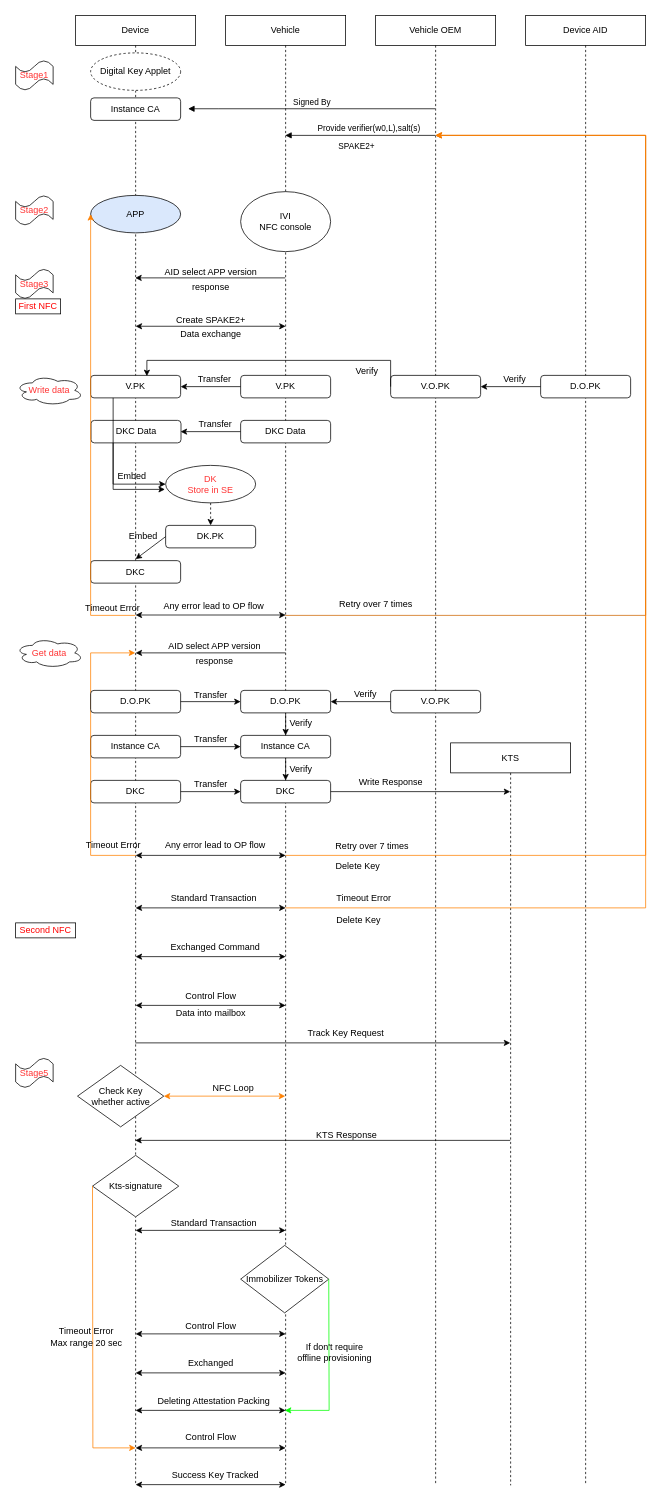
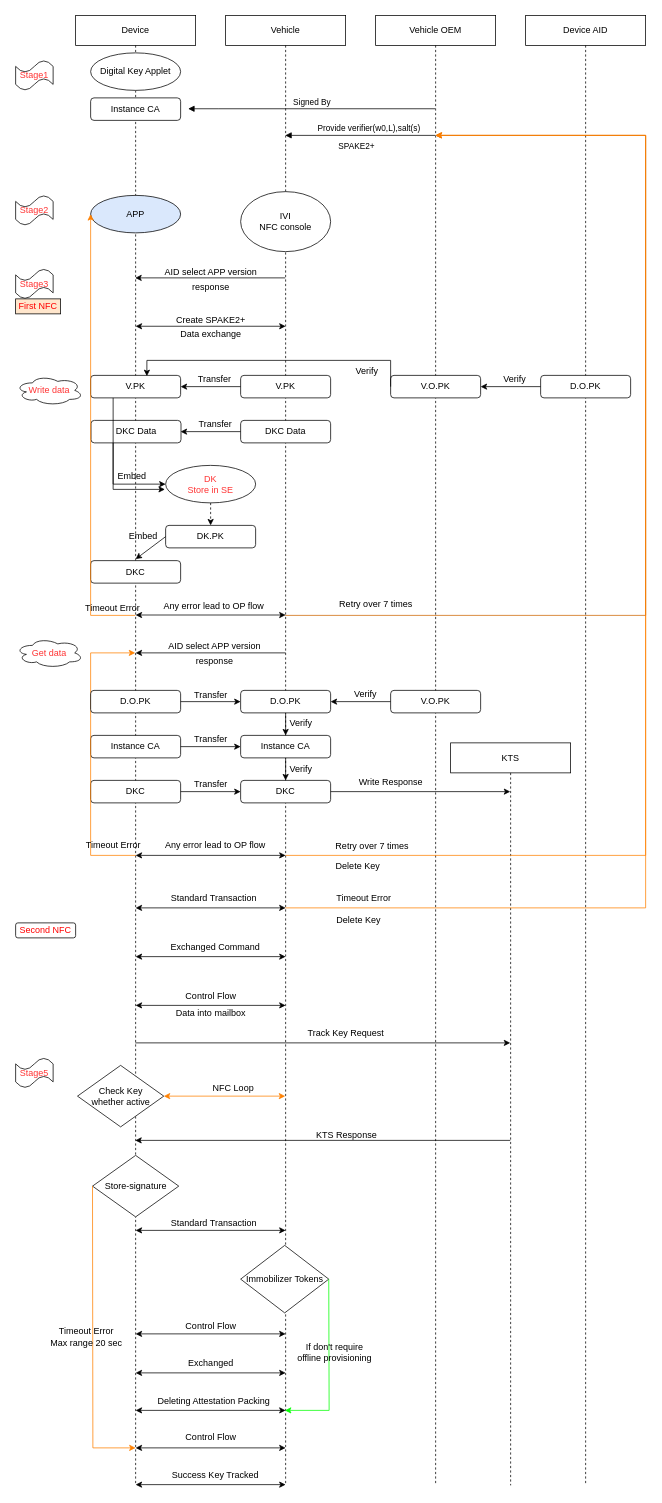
- <mxCell id="11" value="Digital Key Applet" style="ellipse;whiteSpace=wrap;html=1;dashed=1;" parent="1" vertex="1"><mxGeometry x="120" y="70" width="120" height="50" as="geometry" /></mxCell>
+ <mxCell id="11" value="Digital Key Applet" style="ellipse;whiteSpace=wrap;html=1;" parent="1" vertex="1"><mxGeometry x="120" y="70" width="120" height="50" as="geometry" /></mxCell>
- <mxCell id="112" value="&lt;font style=&quot;color: rgb(255, 0, 0);&quot;&gt;First NFC&lt;/font&gt;" style="rounded=0;whiteSpace=wrap;html=1;" parent="1" vertex="1"><mxGeometry y="398" width="60" height="20" as="geometry" x="20" /></mxCell>
+ <mxCell id="112" value="&lt;font style=&quot;color: rgb(255, 0, 0);&quot;&gt;First NFC&lt;/font&gt;" style="rounded=0;whiteSpace=wrap;html=1;fillColor=#ffe6cc;" parent="1" vertex="1"><mxGeometry y="398" width="60" height="20" as="geometry" x="20" /></mxCell>
- <mxCell id="113" value="&lt;font style=&quot;color: rgb(255, 0, 0);&quot;&gt;Second NFC&lt;/font&gt;" style="rounded=0;whiteSpace=wrap;html=1;" parent="1" vertex="1"><mxGeometry y="1230" width="80" height="20" as="geometry" x="20" /></mxCell>
+ <mxCell id="113" value="&lt;font style=&quot;color: rgb(255, 0, 0);&quot;&gt;Second NFC&lt;/font&gt;" style="whiteSpace=wrap;html=1;rounded=1;" parent="1" vertex="1"><mxGeometry y="1230" width="80" height="20" as="geometry" x="20" /></mxCell>
- <mxCell id="88" value="Kts-signature" style="rhombus;whiteSpace=wrap;html=1;" parent="1" vertex="1"><mxGeometry x="122.5" y="1540" width="115" height="82" as="geometry" /></mxCell>
+ <mxCell id="88" value="Store-signature" style="rhombus;whiteSpace=wrap;html=1;" parent="1" vertex="1"><mxGeometry x="122.5" y="1540" width="115" height="82" as="geometry" /></mxCell>
